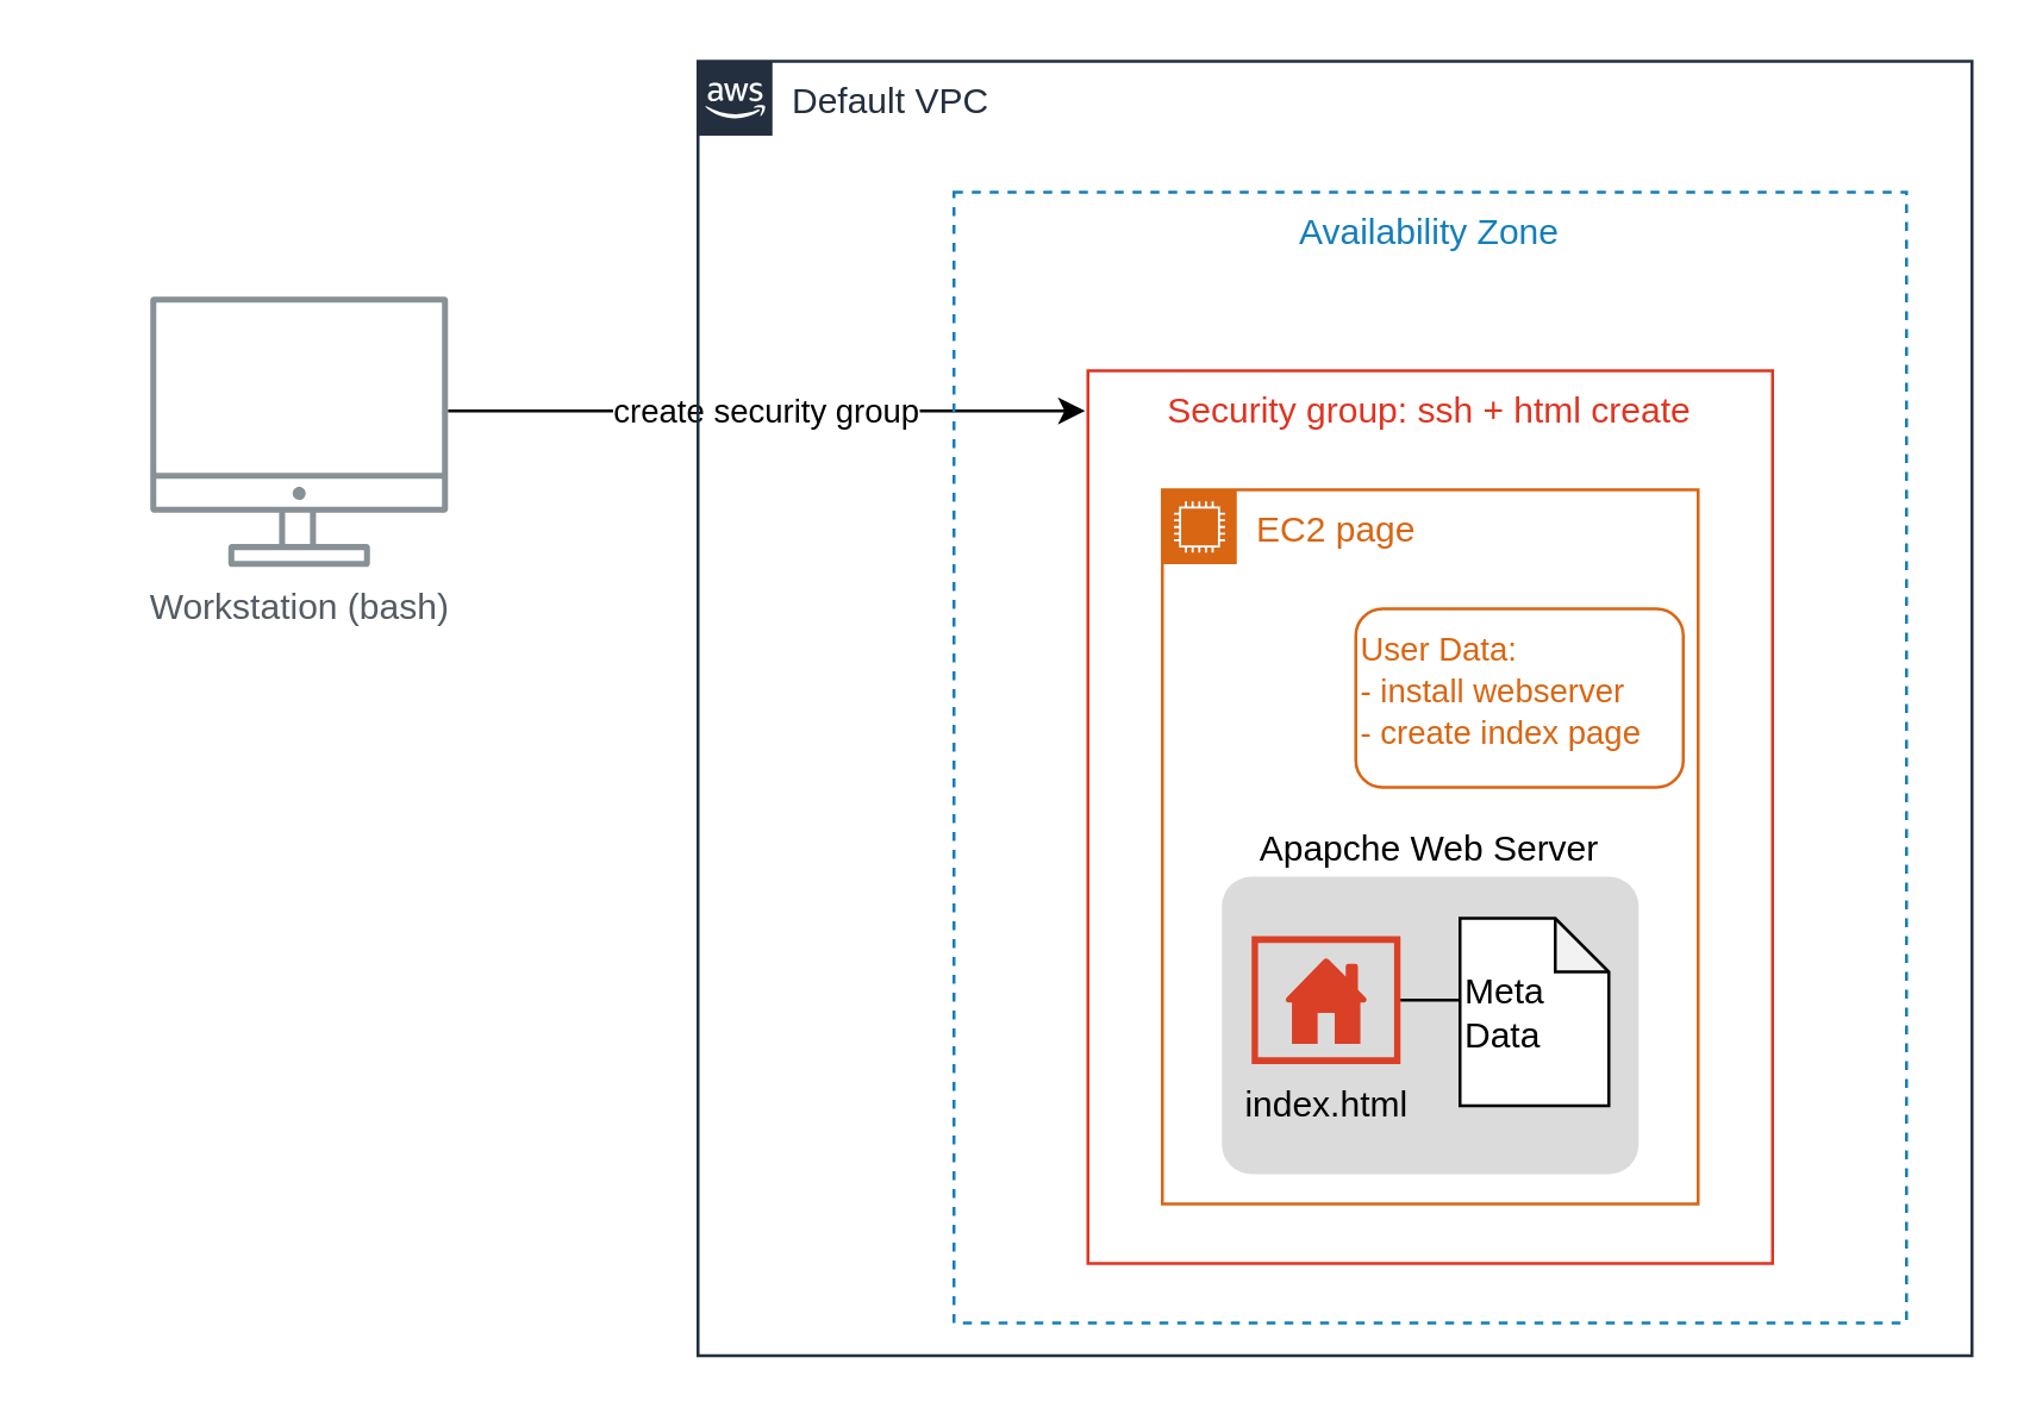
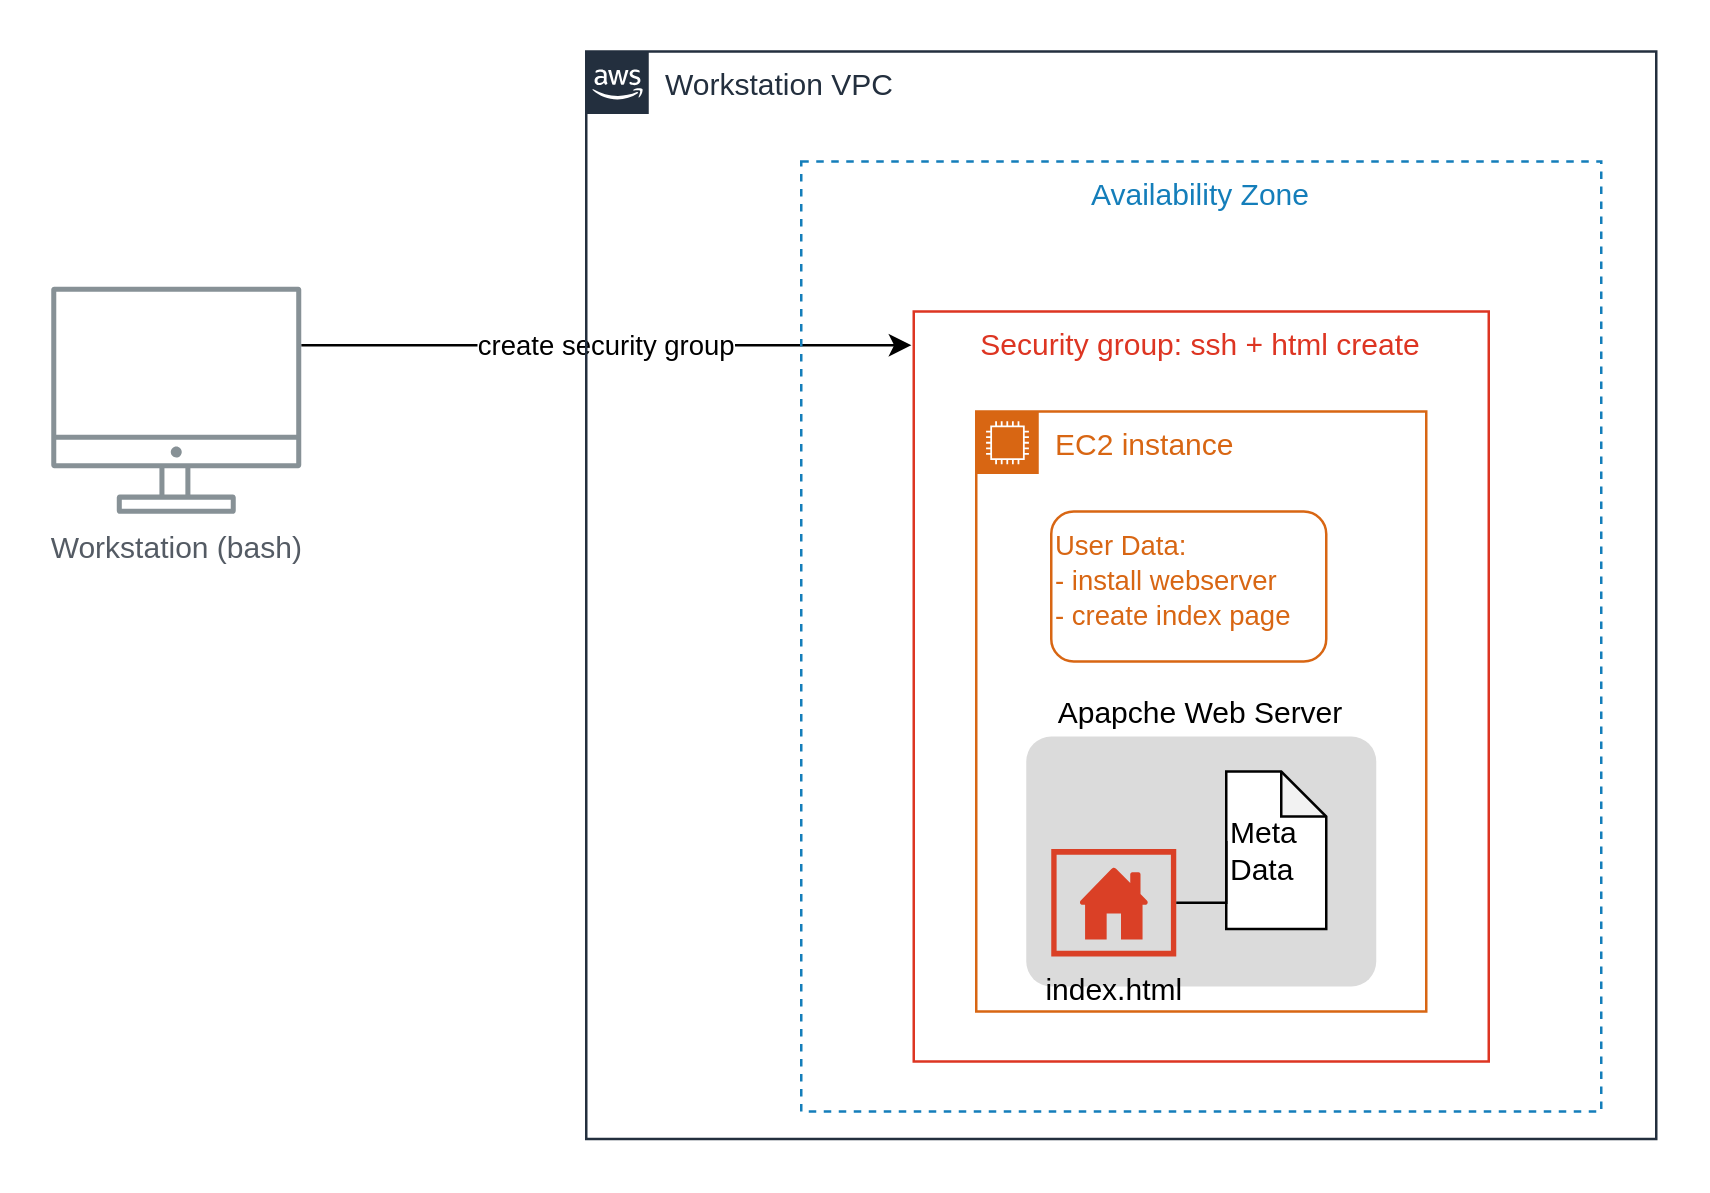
- <mxCell id="13" value="Default VPC" style="points=[[0,0],[0.25,0],[0.5,0],[0.75,0],[1,0],[1,0.25],[1,0.5],[1,0.75],[1,1],[0.75,1],[0.5,1],[0.25,1],[0,1],[0,0.75],[0,0.5],[0,0.25]];outlineConnect=0;gradientColor=none;html=1;whiteSpace=wrap;fontSize=12;fontStyle=0;shape=mxgraph.aws4.group;grIcon=mxgraph.aws4.group_aws_cloud_alt;strokeColor=#232F3E;fillColor=none;verticalAlign=top;align=left;spacingLeft=30;fontColor=#232F3E;dashed=0;rounded=1;" vertex="1" parent="1"><mxGeometry x="234" y="20" width="428" height="435" as="geometry" /></mxCell>
+ <mxCell id="13" value="Workstation VPC" style="points=[[0,0],[0.25,0],[0.5,0],[0.75,0],[1,0],[1,0.25],[1,0.5],[1,0.75],[1,1],[0.75,1],[0.5,1],[0.25,1],[0,1],[0,0.75],[0,0.5],[0,0.25]];outlineConnect=0;gradientColor=none;html=1;whiteSpace=wrap;fontSize=12;fontStyle=0;shape=mxgraph.aws4.group;grIcon=mxgraph.aws4.group_aws_cloud_alt;strokeColor=#232F3E;fillColor=none;verticalAlign=top;align=left;spacingLeft=30;fontColor=#232F3E;dashed=0;rounded=1;" vertex="1" parent="1"><mxGeometry x="234" y="20" width="428" height="435" as="geometry" /></mxCell>
- <mxCell id="3" value="Workstation (bash)" style="outlineConnect=0;gradientColor=none;fontColor=#545B64;strokeColor=none;fillColor=#879196;dashed=0;verticalLabelPosition=bottom;verticalAlign=top;align=center;html=1;fontSize=12;fontStyle=0;aspect=fixed;shape=mxgraph.aws4.illustration_desktop;pointerEvents=1;labelBackgroundColor=#ffffff;" parent="1" vertex="1"><mxGeometry x="50" y="99" width="100" height="91" as="geometry" /></mxCell>
+ <mxCell id="3" value="Workstation (bash)" style="outlineConnect=0;gradientColor=none;fontColor=#545B64;strokeColor=none;fillColor=#879196;dashed=0;verticalLabelPosition=bottom;verticalAlign=top;align=center;html=1;fontSize=12;fontStyle=0;aspect=fixed;shape=mxgraph.aws4.illustration_desktop;pointerEvents=1;labelBackgroundColor=#ffffff;" parent="1" vertex="1"><mxGeometry x="20" y="114" width="100" height="91" as="geometry" /></mxCell>
- <mxCell id="7" value="EC2 page" style="points=[[0,0],[0.25,0],[0.5,0],[0.75,0],[1,0],[1,0.25],[1,0.5],[1,0.75],[1,1],[0.75,1],[0.5,1],[0.25,1],[0,1],[0,0.75],[0,0.5],[0,0.25]];outlineConnect=0;gradientColor=none;html=1;whiteSpace=wrap;fontSize=12;fontStyle=0;shape=mxgraph.aws4.group;grIcon=mxgraph.aws4.group_ec2_instance_contents;strokeColor=#D86613;fillColor=none;verticalAlign=top;align=left;spacingLeft=30;fontColor=#D86613;dashed=0;" vertex="1" parent="6"><mxGeometry width="180" height="240" as="geometry" /></mxCell>
+ <mxCell id="7" value="EC2 instance" style="points=[[0,0],[0.25,0],[0.5,0],[0.75,0],[1,0],[1,0.25],[1,0.5],[1,0.75],[1,1],[0.75,1],[0.5,1],[0.25,1],[0,1],[0,0.75],[0,0.5],[0,0.25]];outlineConnect=0;gradientColor=none;html=1;whiteSpace=wrap;fontSize=12;fontStyle=0;shape=mxgraph.aws4.group;grIcon=mxgraph.aws4.group_ec2_instance_contents;strokeColor=#D86613;fillColor=none;verticalAlign=top;align=left;spacingLeft=30;fontColor=#D86613;dashed=0;" vertex="1" parent="6"><mxGeometry width="180" height="240" as="geometry" /></mxCell>
- <mxCell id="8" value="&lt;blockquote style=&quot;margin: 0 0 0 40px ; border: none ; padding: 0px&quot;&gt;&lt;/blockquote&gt;&lt;blockquote style=&quot;margin: 0 0 0 40px ; border: none ; padding: 0px&quot;&gt;&lt;/blockquote&gt;&lt;span style=&quot;font-size: 11px&quot;&gt;User Data:&lt;/span&gt;&lt;br&gt;&lt;blockquote style=&quot;margin: 0 0 0 40px ; border: none ; padding: 0px&quot;&gt;&lt;/blockquote&gt;&lt;span style=&quot;font-size: 11px&quot;&gt;- install webserver&lt;/span&gt;&lt;br&gt;&lt;span style=&quot;font-size: 11px&quot;&gt;&lt;div&gt;&lt;span&gt;- create index page&lt;/span&gt;&lt;/div&gt;&lt;/span&gt;&lt;blockquote style=&quot;margin: 0 0 0 40px ; border: none ; padding: 0px&quot;&gt;&lt;/blockquote&gt;" style="whiteSpace=wrap;html=1;align=left;strokeColor=#D86613;fontColor=#D86613;fillColor=none;dashed=0;fontStyle=0;verticalAlign=top;spacingLeft=0;rounded=1;" vertex="1" parent="6"><mxGeometry x="65" y="40" width="110" height="60" as="geometry" /></mxCell>
+ <mxCell id="8" value="&lt;blockquote style=&quot;margin: 0 0 0 40px ; border: none ; padding: 0px&quot;&gt;&lt;/blockquote&gt;&lt;blockquote style=&quot;margin: 0 0 0 40px ; border: none ; padding: 0px&quot;&gt;&lt;/blockquote&gt;&lt;span style=&quot;font-size: 11px&quot;&gt;User Data:&lt;/span&gt;&lt;br&gt;&lt;blockquote style=&quot;margin: 0 0 0 40px ; border: none ; padding: 0px&quot;&gt;&lt;/blockquote&gt;&lt;span style=&quot;font-size: 11px&quot;&gt;- install webserver&lt;/span&gt;&lt;br&gt;&lt;span style=&quot;font-size: 11px&quot;&gt;&lt;div&gt;&lt;span&gt;- create index page&lt;/span&gt;&lt;/div&gt;&lt;/span&gt;&lt;blockquote style=&quot;margin: 0 0 0 40px ; border: none ; padding: 0px&quot;&gt;&lt;/blockquote&gt;" style="whiteSpace=wrap;html=1;align=left;strokeColor=#D86613;fontColor=#D86613;fillColor=none;dashed=0;fontStyle=0;verticalAlign=top;spacingLeft=0;rounded=1;" vertex="1" parent="6"><mxGeometry x="30" y="40" width="110" height="60" as="geometry" /></mxCell>
- <mxCell id="10" value="index.html" style="pointerEvents=1;shadow=0;dashed=0;html=1;strokeColor=none;labelPosition=center;verticalLabelPosition=bottom;verticalAlign=top;outlineConnect=0;align=center;shape=mxgraph.office.concepts.home_page;fillColor=#DA4026;rounded=1;" vertex="1" parent="6"><mxGeometry x="30" y="150" width="50" height="43" as="geometry" /></mxCell>
+ <mxCell id="10" value="index.html" style="pointerEvents=1;shadow=0;dashed=0;html=1;strokeColor=none;labelPosition=center;verticalLabelPosition=bottom;verticalAlign=top;outlineConnect=0;align=center;shape=mxgraph.office.concepts.home_page;fillColor=#DA4026;rounded=1;" vertex="1" parent="6"><mxGeometry x="30" y="175" width="50" height="43" as="geometry" /></mxCell>
- <mxCell id="11" value="Meta Data" style="shape=note;whiteSpace=wrap;html=1;backgroundOutline=1;darkOpacity=0.05;rounded=1;fillColor=#ffffff;align=left;size=18;" vertex="1" parent="6"><mxGeometry x="100" y="144" width="50" height="63" as="geometry" /></mxCell>
+ <mxCell id="11" value="Meta Data" style="shape=note;whiteSpace=wrap;html=1;backgroundOutline=1;darkOpacity=0.05;rounded=1;fillColor=#ffffff;align=left;size=18;" vertex="1" parent="6"><mxGeometry x="100" y="144" width="40" height="63" as="geometry" /></mxCell>
